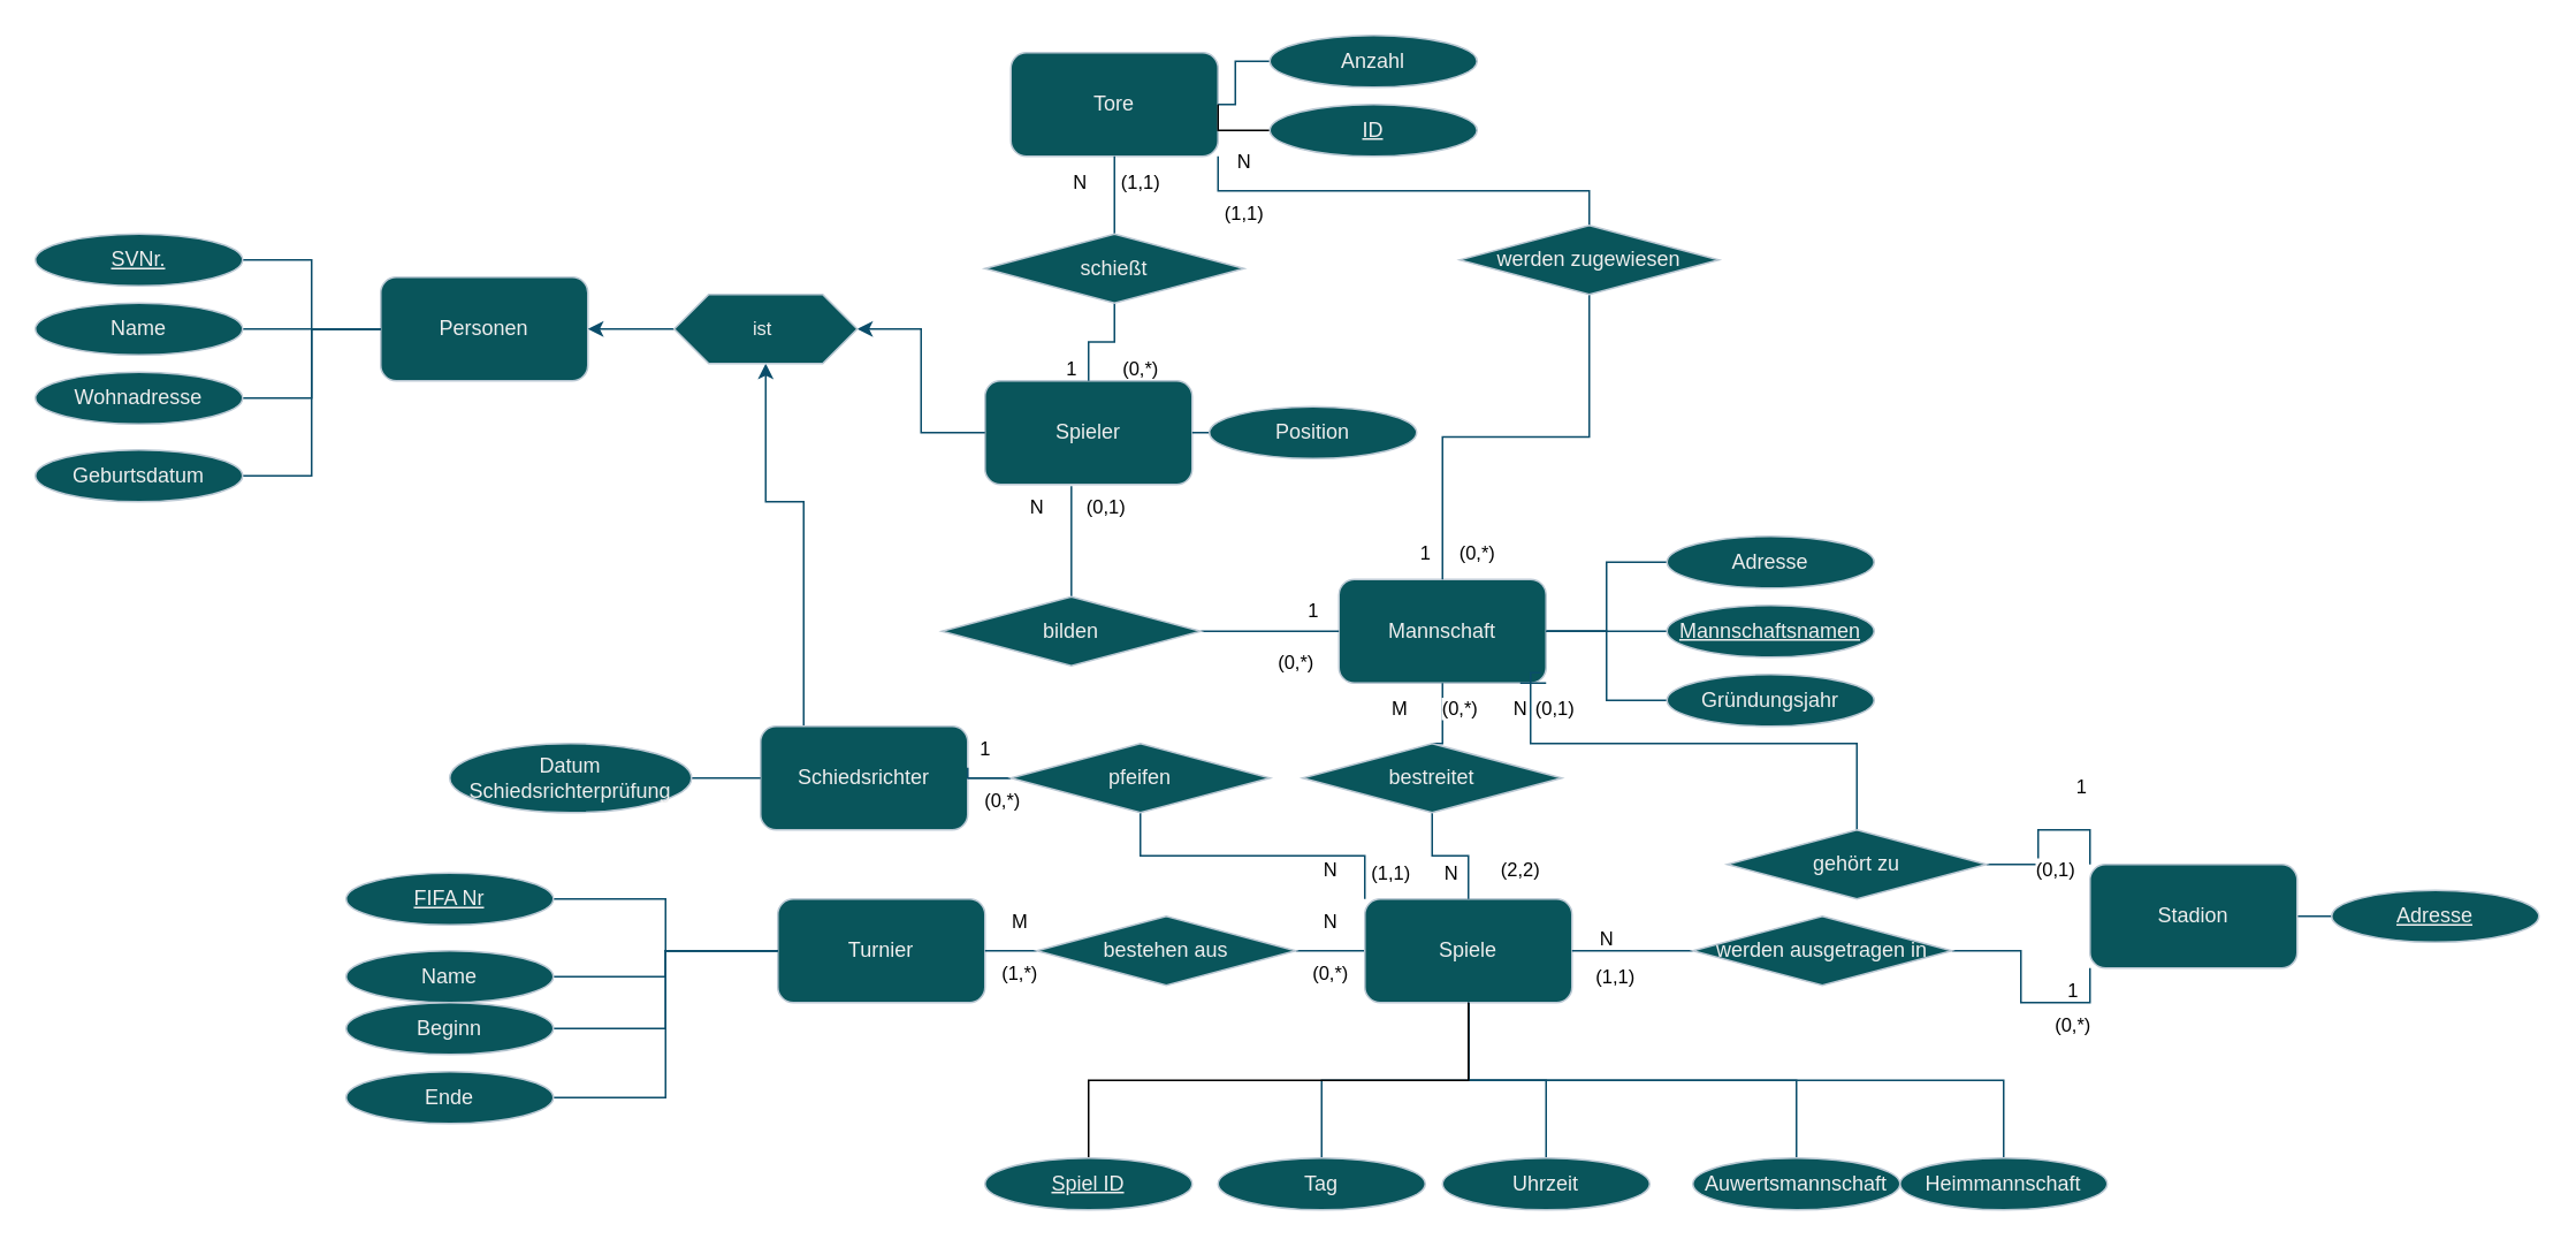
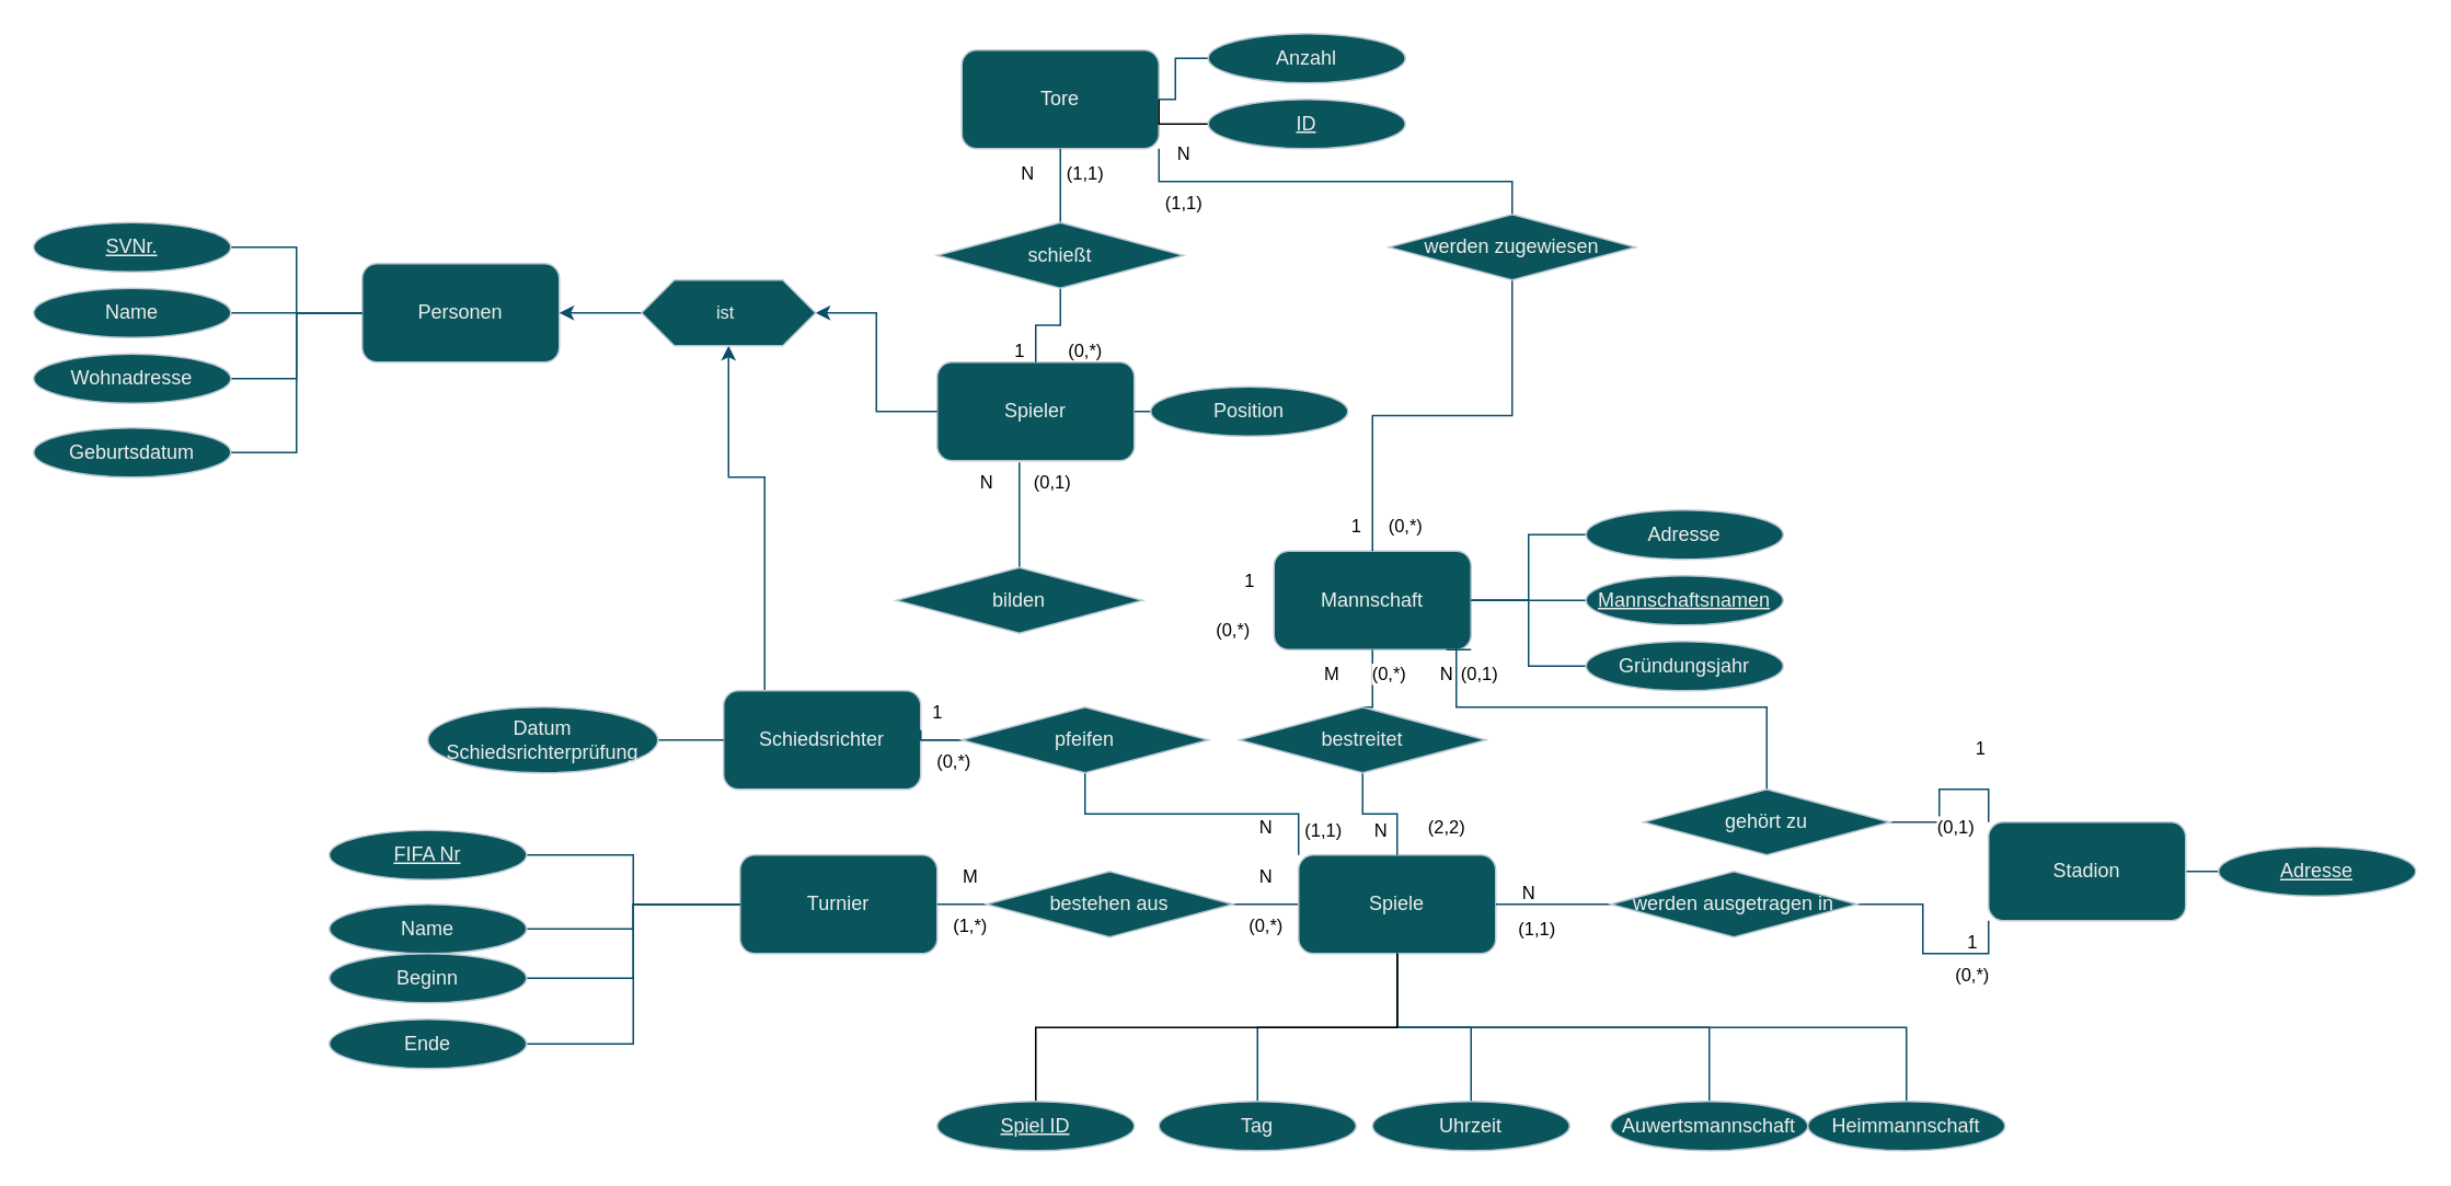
- <mxCell id="11" style="edgeStyle=orthogonalEdgeStyle;rounded=0;orthogonalLoop=1;jettySize=auto;html=1;exitX=1;exitY=0.5;exitDx=0;exitDy=0;endArrow=none;startFill=0;labelBackgroundColor=none;strokeColor=#0B4D6A;fontColor=default;" parent="1" source="14" target="4" edge="1"><mxGeometry relative="1" as="geometry" /></mxCell>
